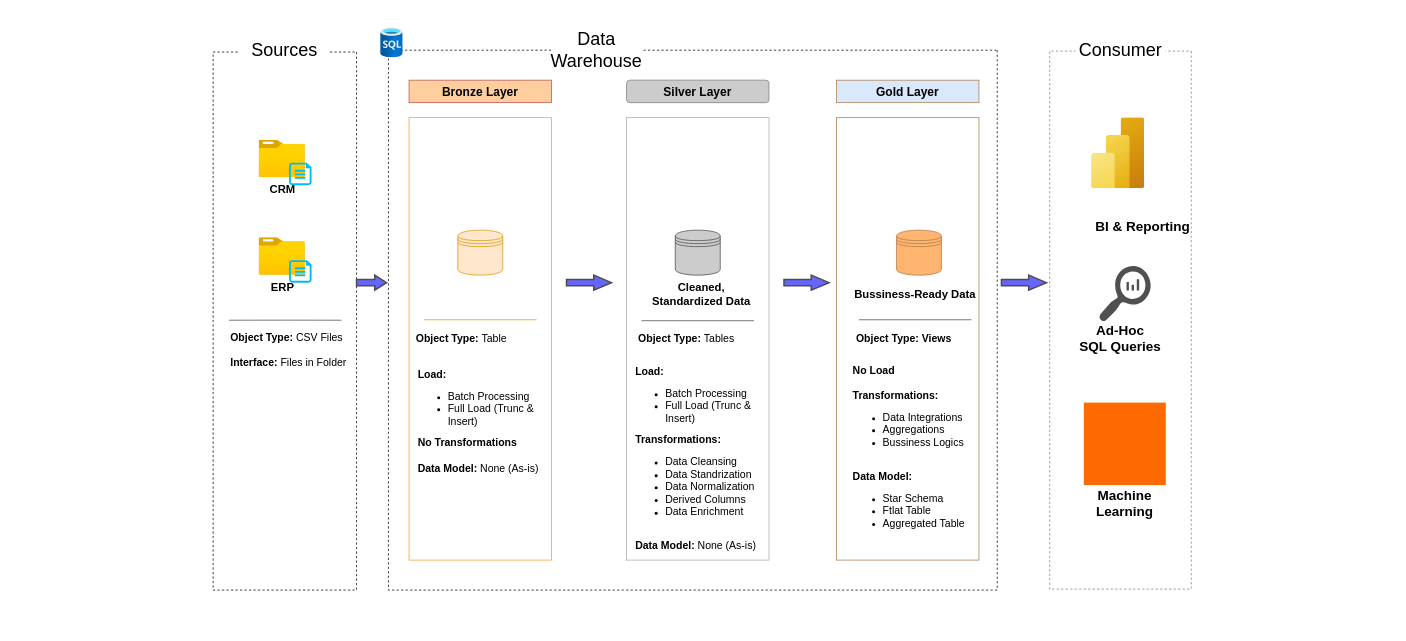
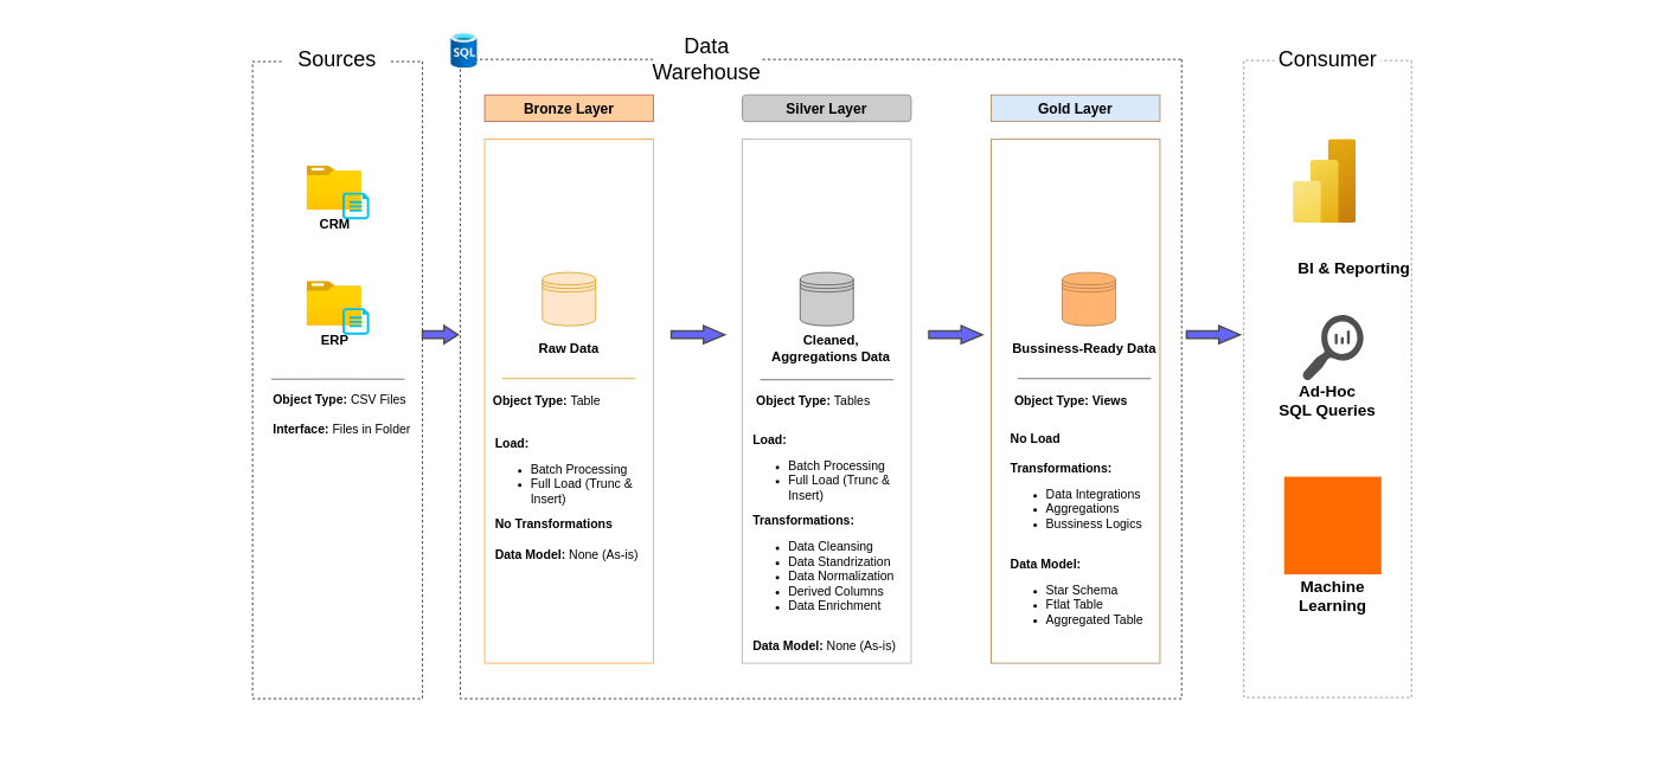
+ <mxCell id="27" value="&lt;b&gt;&lt;font style=&quot;font-size: 15px;&quot;&gt;Raw Data&lt;/font&gt;&lt;/b&gt;" style="text;html=1;align=center;verticalAlign=middle;whiteSpace=wrap;rounded=0;" parent="1" vertex="1"><mxGeometry x="585" y="376" width="110" height="30" as="geometry" /></mxCell>
- <mxCell id="29" value="&lt;b&gt;&lt;font style=&quot;font-size: 15px;&quot;&gt;Cleaned, Standardized Data&lt;/font&gt;&lt;/b&gt;" style="text;html=1;align=center;verticalAlign=middle;whiteSpace=wrap;rounded=0;" parent="1" vertex="1"><mxGeometry x="865" y="376" width="140" height="30" as="geometry" /></mxCell>
+ <mxCell id="29" value="&lt;b&gt;&lt;font style=&quot;font-size: 15px;&quot;&gt;Cleaned, Aggregations Data&lt;/font&gt;&lt;/b&gt;" style="text;html=1;align=center;verticalAlign=middle;whiteSpace=wrap;rounded=0;" parent="1" vertex="1"><mxGeometry x="865" y="376" width="140" height="30" as="geometry" /></mxCell>
